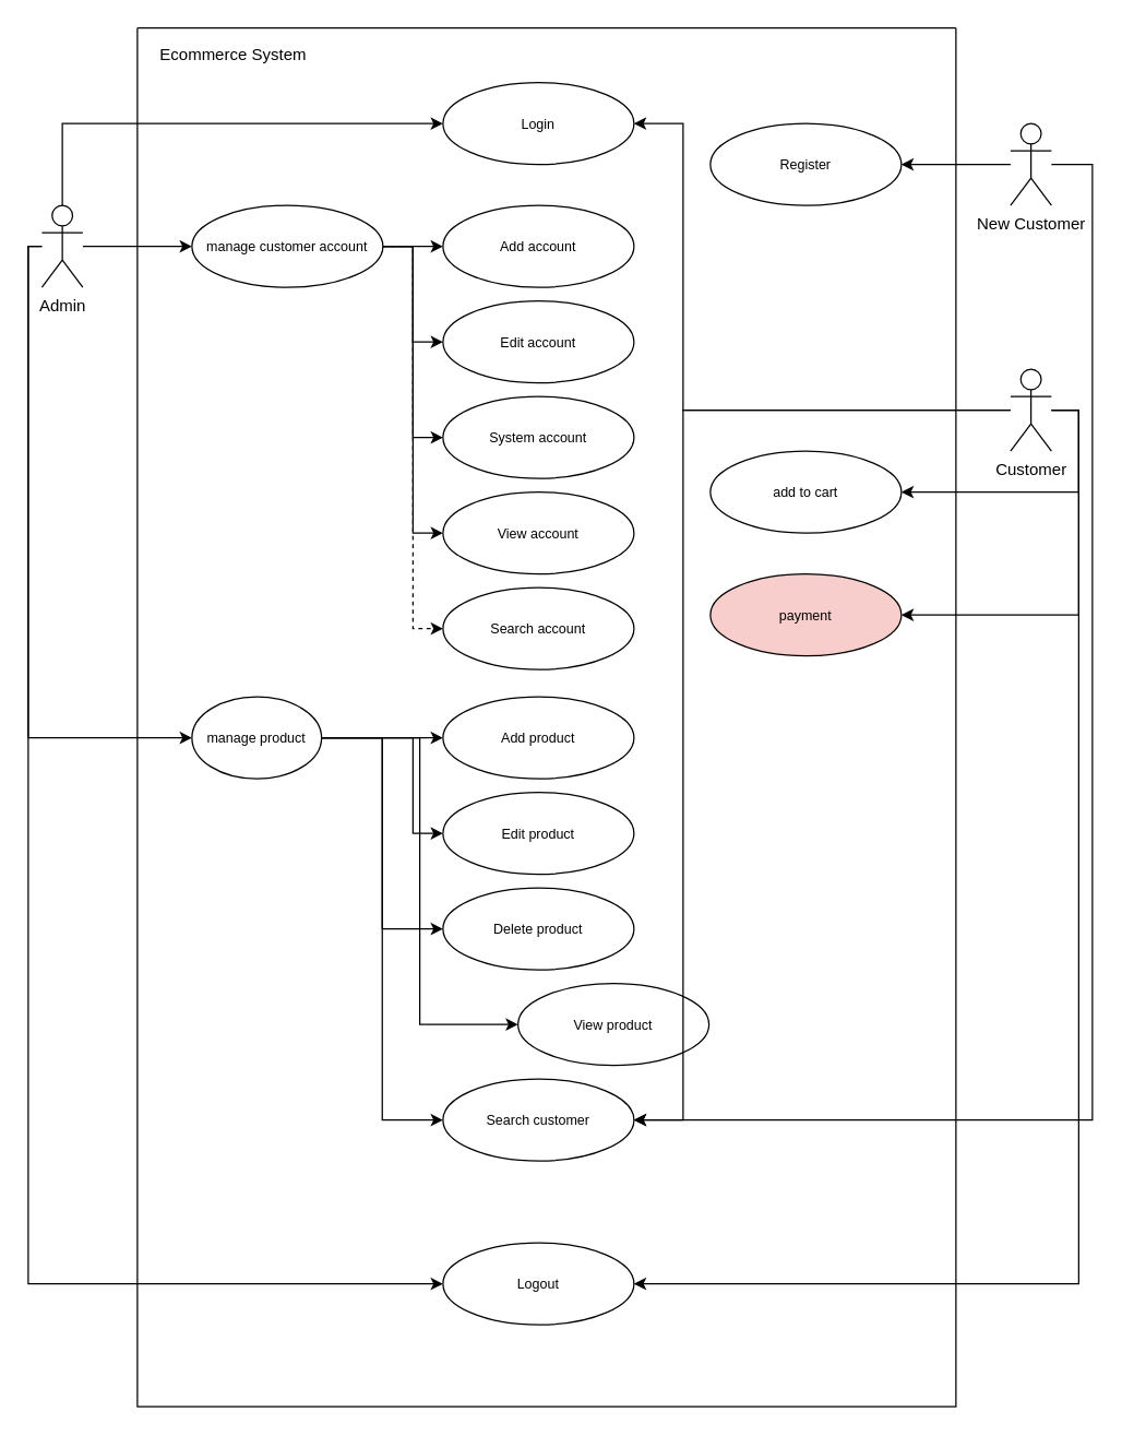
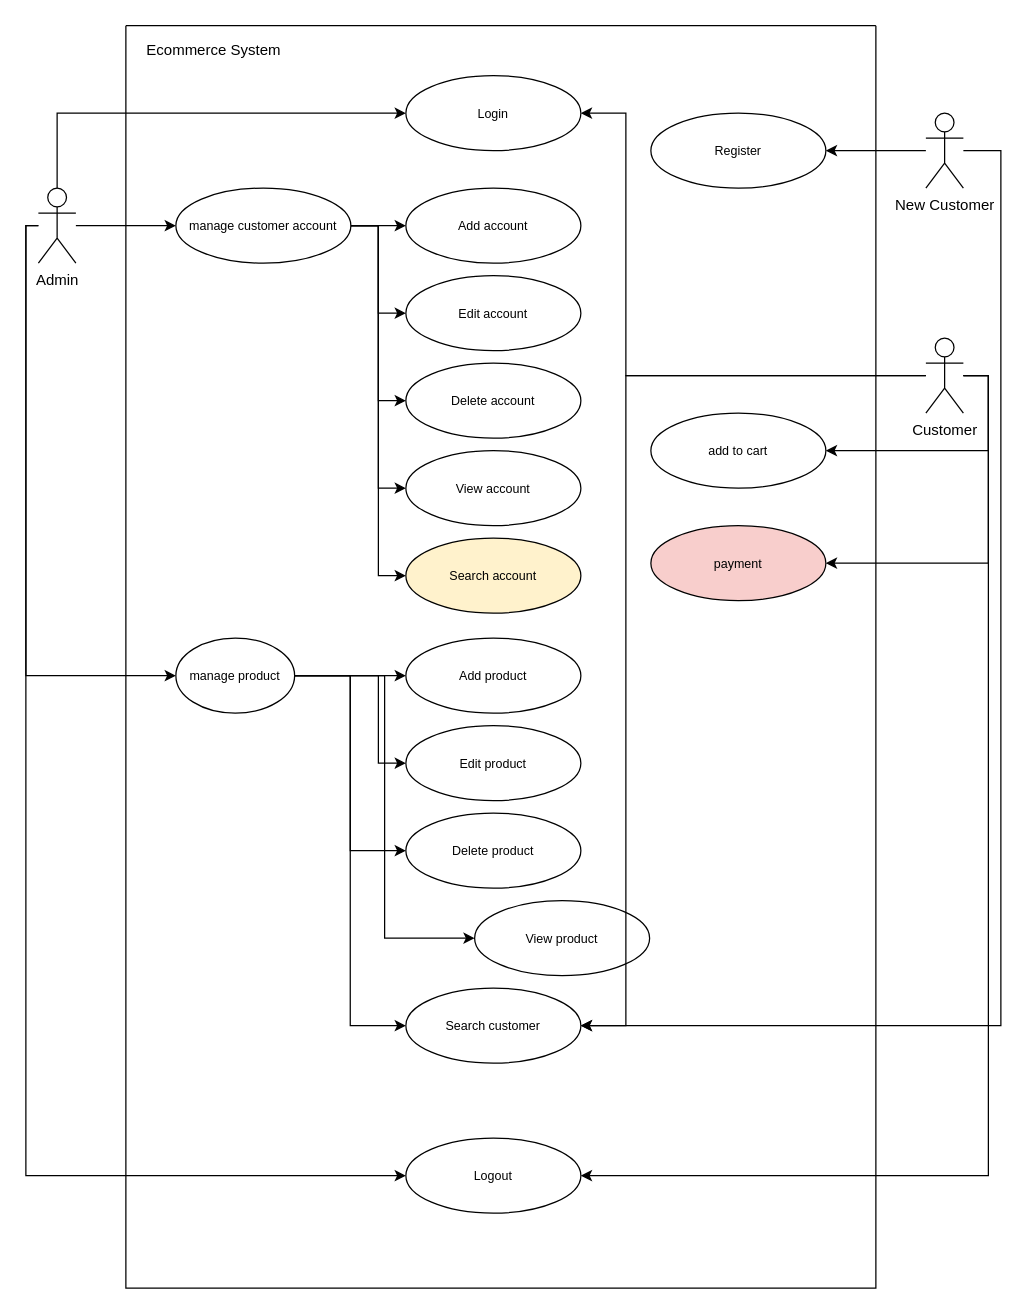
- <mxCell id="10" value="&lt;font style=&quot;font-size: 10px&quot;&gt;System account&lt;/font&gt;" style="ellipse;whiteSpace=wrap;html=1;fontSize=10;" vertex="1" parent="7"><mxGeometry x="224" y="270" width="140" height="60" as="geometry" /></mxCell>
+ <mxCell id="10" value="&lt;font style=&quot;font-size: 10px&quot;&gt;Delete account&lt;/font&gt;" style="ellipse;whiteSpace=wrap;html=1;fontSize=10;" vertex="1" parent="7"><mxGeometry x="224" y="270" width="140" height="60" as="geometry" /></mxCell>
- <mxCell id="13" style="edgeStyle=orthogonalEdgeStyle;rounded=0;orthogonalLoop=1;jettySize=auto;html=1;exitX=1;exitY=0.5;exitDx=0;exitDy=0;entryX=0;entryY=0.5;entryDx=0;entryDy=0;fontSize=10;dashed=1;" edge="1" parent="7" source="16" target="19"><mxGeometry relative="1" as="geometry" /></mxCell>
+ <mxCell id="13" style="edgeStyle=orthogonalEdgeStyle;rounded=0;orthogonalLoop=1;jettySize=auto;html=1;exitX=1;exitY=0.5;exitDx=0;exitDy=0;entryX=0;entryY=0.5;entryDx=0;entryDy=0;fontSize=10;" edge="1" parent="7" source="16" target="19"><mxGeometry relative="1" as="geometry" /></mxCell>
- <mxCell id="19" value="&lt;font style=&quot;font-size: 10px&quot;&gt;Search account&lt;/font&gt;" style="ellipse;whiteSpace=wrap;html=1;fontSize=10;" vertex="1" parent="7"><mxGeometry x="224" y="410" width="140" height="60" as="geometry" /></mxCell>
+ <mxCell id="19" value="&lt;font style=&quot;font-size: 10px&quot;&gt;Search account&lt;/font&gt;" style="ellipse;whiteSpace=wrap;html=1;fontSize=10;fillColor=#fff2cc;" vertex="1" parent="7"><mxGeometry x="224" y="410" width="140" height="60" as="geometry" /></mxCell>
